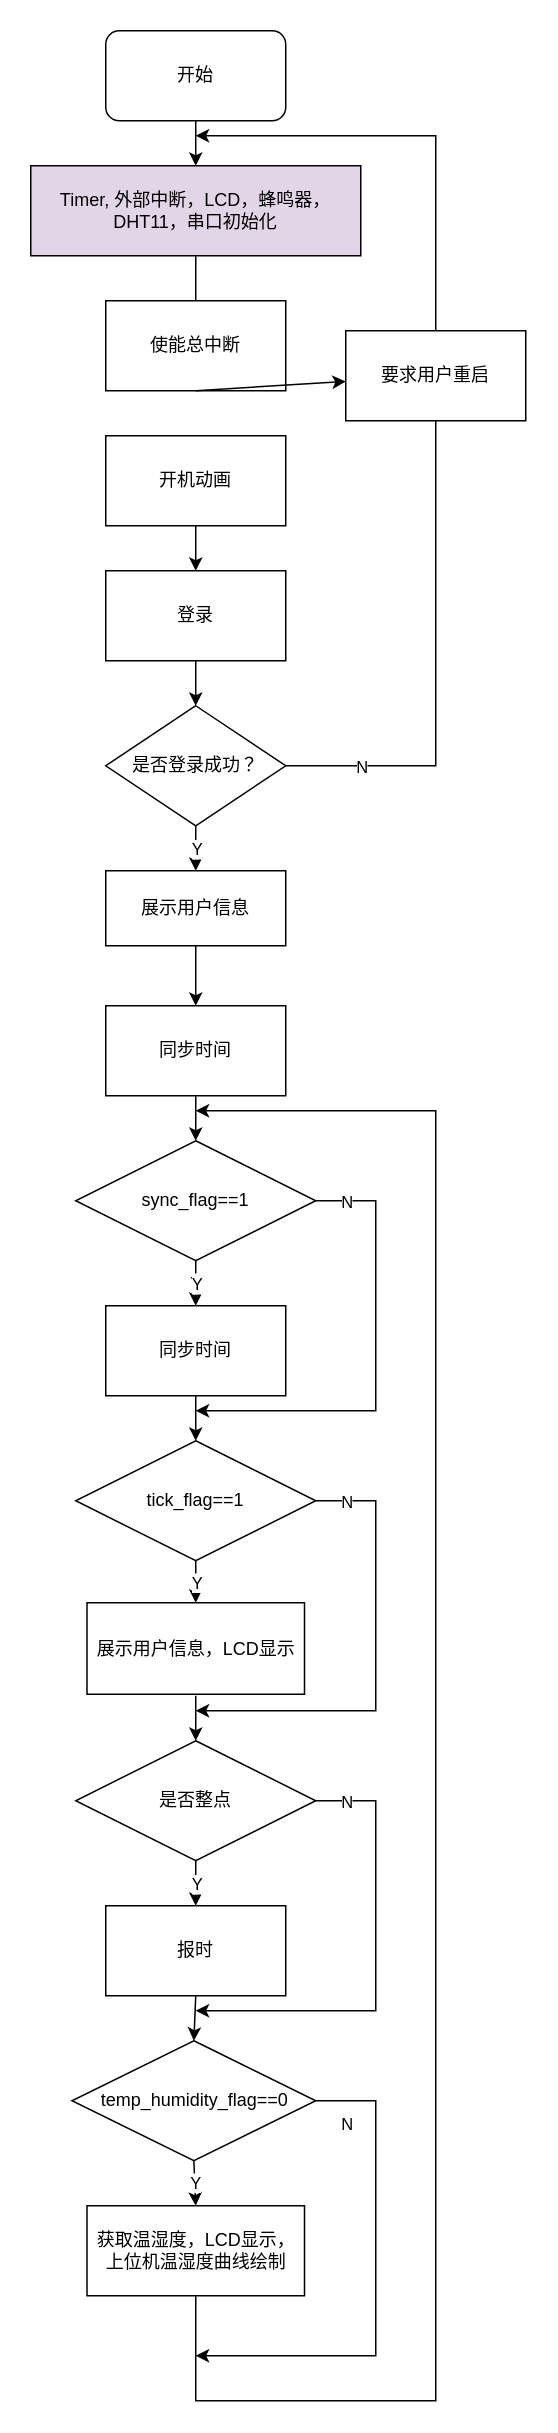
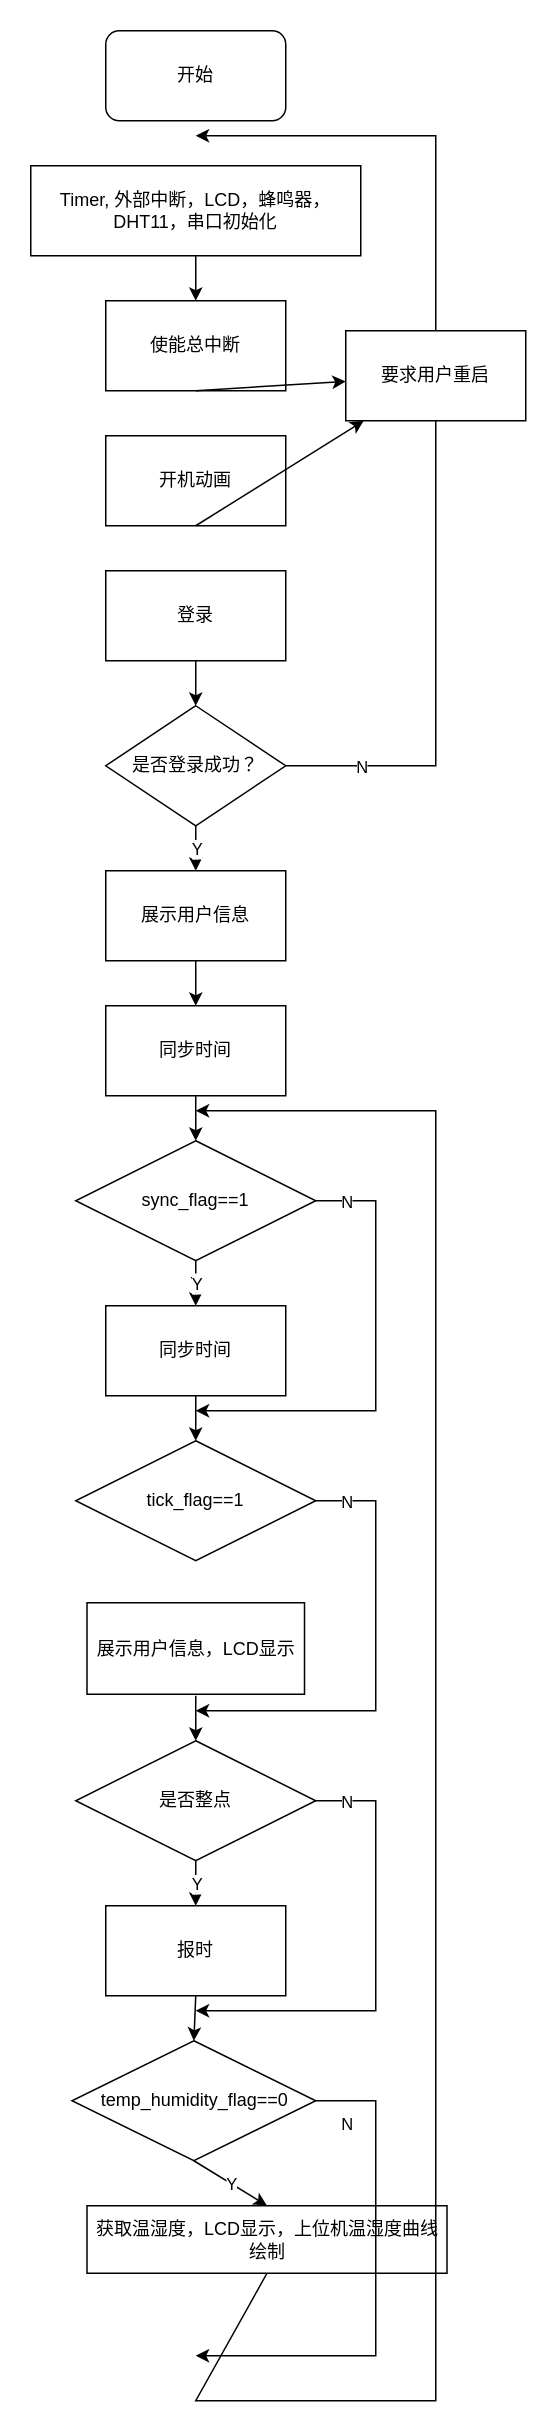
- <mxCell id="18" value="" style="endArrow=classic;html=1;rounded=0;exitX=0.5;exitY=1;exitDx=0;exitDy=0;entryX=0.5;entryY=0;entryDx=0;entryDy=0;" edge="1" parent="1" source="2" target="3"><mxGeometry width="50" height="50" relative="1" as="geometry"><mxPoint x="120" y="150" as="sourcePoint" /><mxPoint x="170" y="100" as="targetPoint" /></mxGeometry></mxCell>
- <mxCell id="3" value="Timer, 外部中断，LCD，蜂鸣器，DHT11，串口初始化" style="rounded=0;whiteSpace=wrap;html=1;fillColor=#e1d5e7;" vertex="1" parent="1"><mxGeometry x="20" y="110" width="220" height="60" as="geometry" /></mxCell>
+ <mxCell id="3" value="Timer, 外部中断，LCD，蜂鸣器，DHT11，串口初始化" style="rounded=0;whiteSpace=wrap;html=1;" vertex="1" parent="1"><mxGeometry x="20" y="110" width="220" height="60" as="geometry" /></mxCell>
- <mxCell id="19" value="" style="endArrow=none;html=1;rounded=0;exitX=0.5;exitY=1;exitDx=0;exitDy=0;" edge="1" parent="1" source="3" target="4"><mxGeometry width="50" height="50" relative="1" as="geometry"><mxPoint x="120" y="410" as="sourcePoint" /><mxPoint x="170" y="360" as="targetPoint" /></mxGeometry></mxCell>
+ <mxCell id="19" value="" style="endArrow=classic;html=1;rounded=0;exitX=0.5;exitY=1;exitDx=0;exitDy=0;" edge="1" parent="1" source="3" target="4"><mxGeometry width="50" height="50" relative="1" as="geometry"><mxPoint x="120" y="410" as="sourcePoint" /><mxPoint x="170" y="360" as="targetPoint" /></mxGeometry></mxCell>
- <mxCell id="21" value="" style="endArrow=classic;html=1;rounded=0;exitX=0.5;exitY=1;exitDx=0;exitDy=0;entryX=0.5;entryY=0;entryDx=0;entryDy=0;" edge="1" parent="1" source="5" target="6"><mxGeometry width="50" height="50" relative="1" as="geometry"><mxPoint x="120" y="380" as="sourcePoint" /><mxPoint x="170" y="330" as="targetPoint" /></mxGeometry></mxCell>
+ <mxCell id="21" value="" style="endArrow=classic;html=1;rounded=0;exitX=0.5;exitY=1;exitDx=0;exitDy=0;" edge="1" parent="1" source="5" target="49"><mxGeometry width="50" height="50" relative="1" as="geometry"><mxPoint x="120" y="380" as="sourcePoint" /><mxPoint x="170" y="330" as="targetPoint" /></mxGeometry></mxCell>
- <mxCell id="8" value="展示用户信息" style="rounded=0;whiteSpace=wrap;html=1;" vertex="1" parent="1"><mxGeometry x="70" y="580" width="120" height="50" as="geometry" /></mxCell>
+ <mxCell id="8" value="展示用户信息" style="rounded=0;whiteSpace=wrap;html=1;" vertex="1" parent="1"><mxGeometry x="70" y="580" width="120" height="60" as="geometry" /></mxCell>
- <mxCell id="32" value="" style="endArrow=classic;html=1;rounded=0;exitX=0.5;exitY=1;exitDx=0;exitDy=0;entryX=0.5;entryY=0;entryDx=0;entryDy=0;" edge="1" parent="1" source="12" target="13"><mxGeometry relative="1" as="geometry"><mxPoint x="90" y="970" as="sourcePoint" /><mxPoint x="190" y="970" as="targetPoint" /><Array as="points" /></mxGeometry></mxCell>
- <mxCell id="33" value="Y" style="edgeLabel;resizable=0;html=1;align=center;verticalAlign=middle;" connectable="0" vertex="1" parent="32"><mxGeometry relative="1" as="geometry" /></mxCell>
- <mxCell id="17" value="获取温湿度，LCD显示，上位机温湿度曲线绘制" style="rounded=0;whiteSpace=wrap;html=1;" vertex="1" parent="1"><mxGeometry x="57.5" y="1470" width="145" height="60" as="geometry" /></mxCell>
+ <mxCell id="17" value="获取温湿度，LCD显示，上位机温湿度曲线绘制" style="rounded=0;whiteSpace=wrap;html=1;" vertex="1" parent="1"><mxGeometry x="57.5" y="1470" width="240" height="45" as="geometry" /></mxCell>
